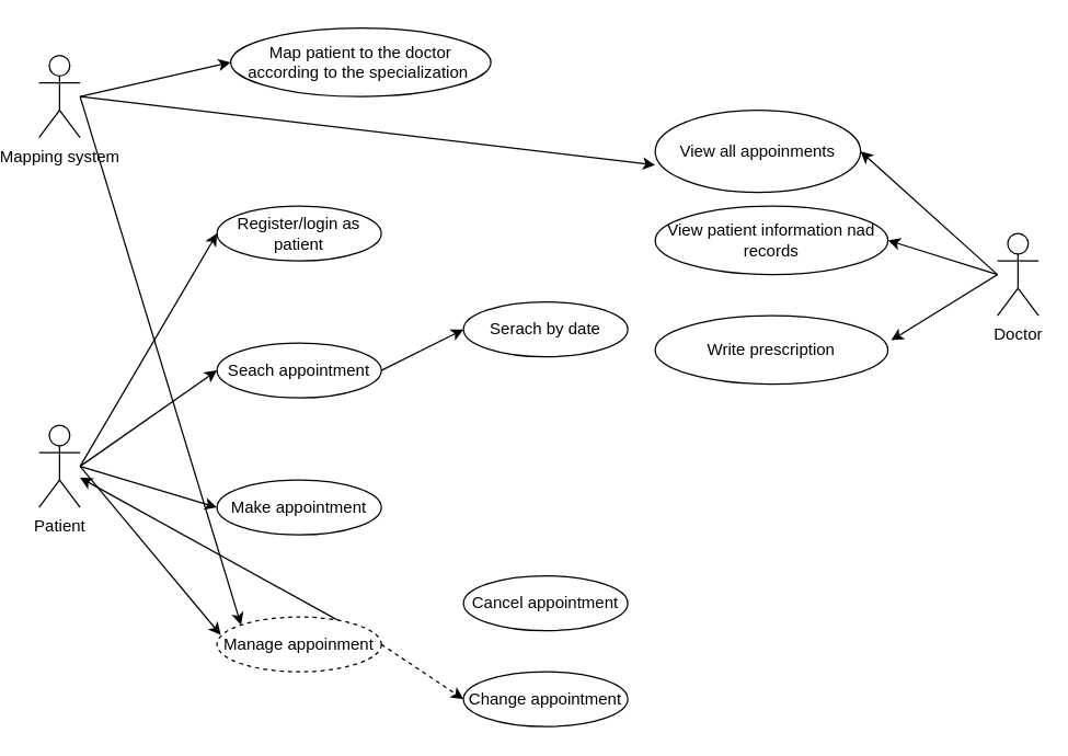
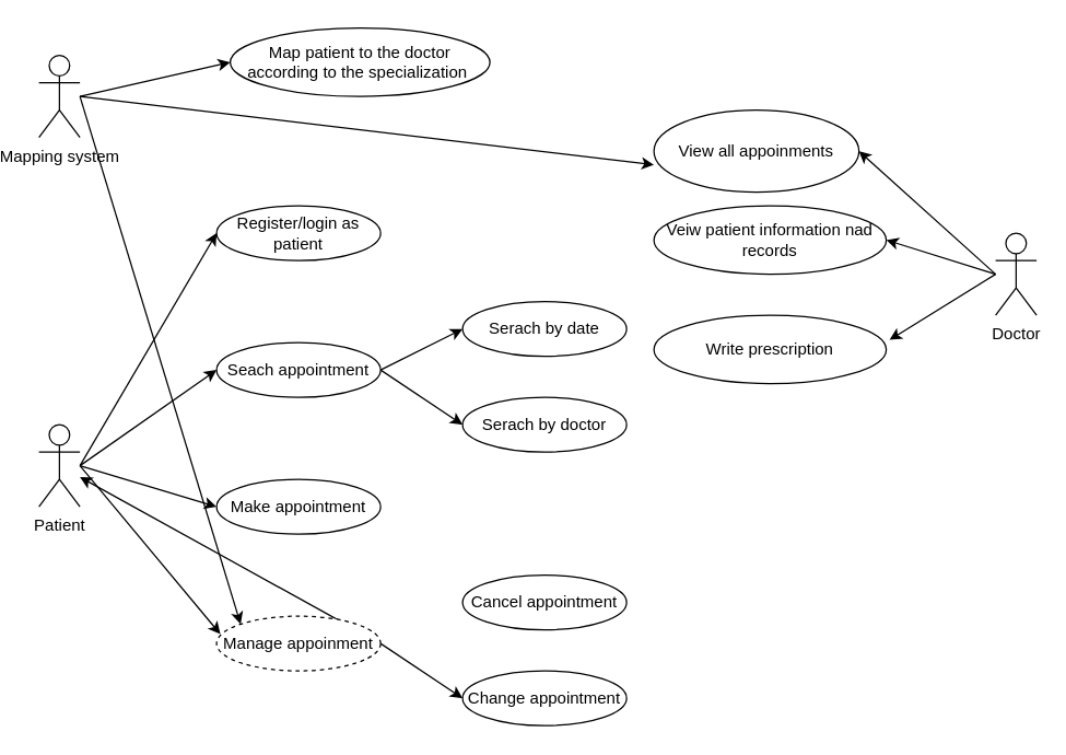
- <mxCell id="29" value="View patient information nad records" style="ellipse;whiteSpace=wrap;html=1;" vertex="1" parent="1"><mxGeometry x="470" y="150" width="170" height="50" as="geometry" /></mxCell>
+ <mxCell id="29" value="Veiw patient information nad records" style="ellipse;whiteSpace=wrap;html=1;" vertex="1" parent="1"><mxGeometry x="470" y="150" width="170" height="50" as="geometry" /></mxCell>
+ <mxCell id="17" style="edgeStyle=none;rounded=0;orthogonalLoop=1;jettySize=auto;html=1;exitX=1;exitY=0.5;exitDx=0;exitDy=0;entryX=0;entryY=0.5;entryDx=0;entryDy=0;" edge="1" parent="1" source="18" target="20"><mxGeometry relative="1" as="geometry" /></mxCell>
+ <mxCell id="20" value="Serach by doctor" style="ellipse;whiteSpace=wrap;html=1;" vertex="1" parent="1"><mxGeometry x="330" y="290" width="120" height="40" as="geometry" /></mxCell>
- <mxCell id="23" style="edgeStyle=none;rounded=0;orthogonalLoop=1;jettySize=auto;html=1;exitX=1;exitY=0.5;exitDx=0;exitDy=0;entryX=0;entryY=0.5;entryDx=0;entryDy=0;dashed=1;" edge="1" parent="1" source="24" target="26"><mxGeometry relative="1" as="geometry" /></mxCell>
+ <mxCell id="23" style="edgeStyle=none;rounded=0;orthogonalLoop=1;jettySize=auto;html=1;exitX=1;exitY=0.5;exitDx=0;exitDy=0;entryX=0;entryY=0.5;entryDx=0;entryDy=0;" edge="1" parent="1" source="24" target="26"><mxGeometry relative="1" as="geometry" /></mxCell>
